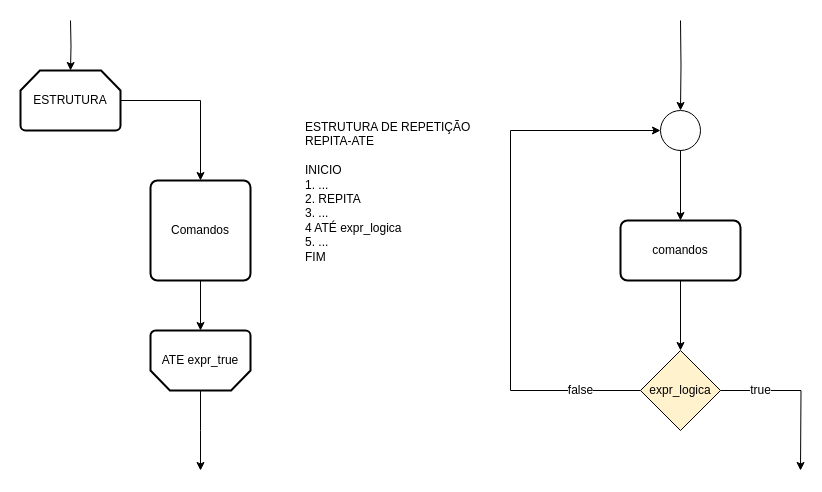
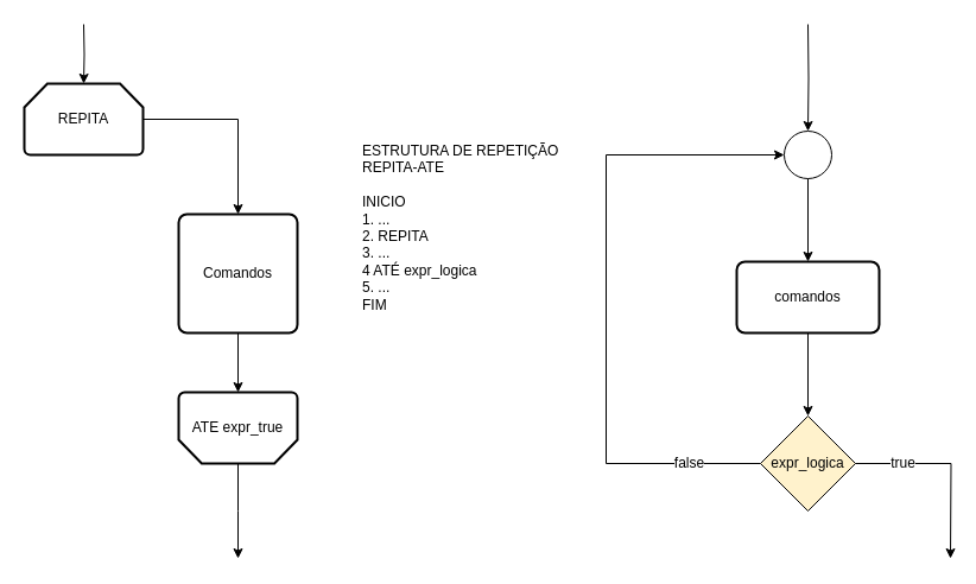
- <mxCell id="14" value="ESTRUTURA" style="strokeWidth=2;html=1;shape=mxgraph.flowchart.loop_limit;whiteSpace=wrap;fontSize=12;" vertex="1" parent="12"><mxGeometry y="50.0" width="100" height="60" as="geometry" /></mxCell>
+ <mxCell id="14" value="REPITA" style="strokeWidth=2;html=1;shape=mxgraph.flowchart.loop_limit;whiteSpace=wrap;fontSize=12;" vertex="1" parent="12"><mxGeometry y="50.0" width="100" height="60" as="geometry" /></mxCell>
